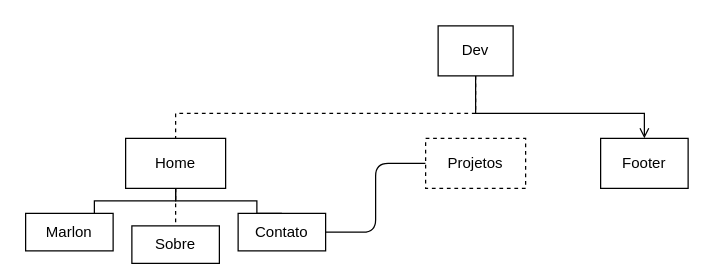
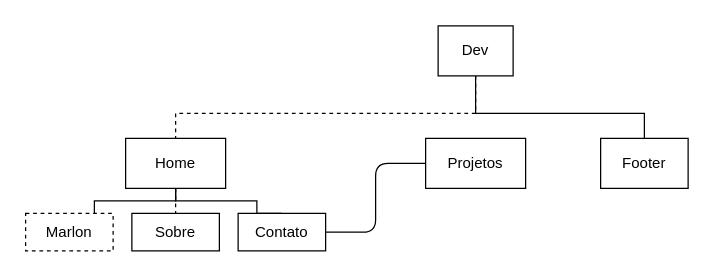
- <mxCell id="9" value="" style="edgeStyle=elbowEdgeStyle;elbow=vertical;sourcePerimeterSpacing=0;targetPerimeterSpacing=0;startArrow=none;endArrow=open;rounded=0;curved=0;exitX=0.5;exitY=1;exitDx=0;exitDy=0;" parent="1" source="2" target="8" edge="1"><mxGeometry relative="1" as="geometry"><mxPoint x="450" y="90" as="sourcePoint" /><Array as="points"><mxPoint x="450" y="90" /></Array></mxGeometry></mxCell>
+ <mxCell id="9" value="" style="edgeStyle=elbowEdgeStyle;elbow=vertical;sourcePerimeterSpacing=0;targetPerimeterSpacing=0;startArrow=none;endArrow=none;rounded=0;curved=0;exitX=0.5;exitY=1;exitDx=0;exitDy=0;" parent="1" source="2" target="8" edge="1"><mxGeometry relative="1" as="geometry"><mxPoint x="450" y="90" as="sourcePoint" /><Array as="points"><mxPoint x="450" y="90" /></Array></mxGeometry></mxCell>
- <mxCell id="7" value="Projetos" style="whiteSpace=wrap;html=1;align=center;verticalAlign=middle;treeFolding=1;treeMoving=1;newEdgeStyle={&quot;edgeStyle&quot;:&quot;elbowEdgeStyle&quot;,&quot;startArrow&quot;:&quot;none&quot;,&quot;endArrow&quot;:&quot;none&quot;};dashed=1;" parent="1" vertex="1"><mxGeometry x="340" y="110" width="80" height="40" as="geometry" /></mxCell>
+ <mxCell id="7" value="Projetos" style="whiteSpace=wrap;html=1;align=center;verticalAlign=middle;treeFolding=1;treeMoving=1;newEdgeStyle={&quot;edgeStyle&quot;:&quot;elbowEdgeStyle&quot;,&quot;startArrow&quot;:&quot;none&quot;,&quot;endArrow&quot;:&quot;none&quot;};" parent="1" vertex="1"><mxGeometry x="340" y="110" width="80" height="40" as="geometry" /></mxCell>
- <mxCell id="12" value="Marlon" style="whiteSpace=wrap;html=1;align=center;verticalAlign=middle;treeFolding=1;treeMoving=1;" parent="1" vertex="1"><mxGeometry x="20" y="170" width="70" height="30" as="geometry" /></mxCell>
+ <mxCell id="12" value="Marlon" style="whiteSpace=wrap;html=1;align=center;verticalAlign=middle;treeFolding=1;treeMoving=1;dashed=1;" parent="1" vertex="1"><mxGeometry x="20" y="170" width="70" height="30" as="geometry" /></mxCell>
- <mxCell id="14" value="Sobre" style="whiteSpace=wrap;html=1;align=center;verticalAlign=middle;treeFolding=1;treeMoving=1;" vertex="1" parent="1"><mxGeometry x="105" y="180" width="70" height="30" as="geometry" /></mxCell>
+ <mxCell id="14" value="Sobre" style="whiteSpace=wrap;html=1;align=center;verticalAlign=middle;treeFolding=1;treeMoving=1;" vertex="1" parent="1"><mxGeometry x="105" y="170" width="70" height="30" as="geometry" /></mxCell>
